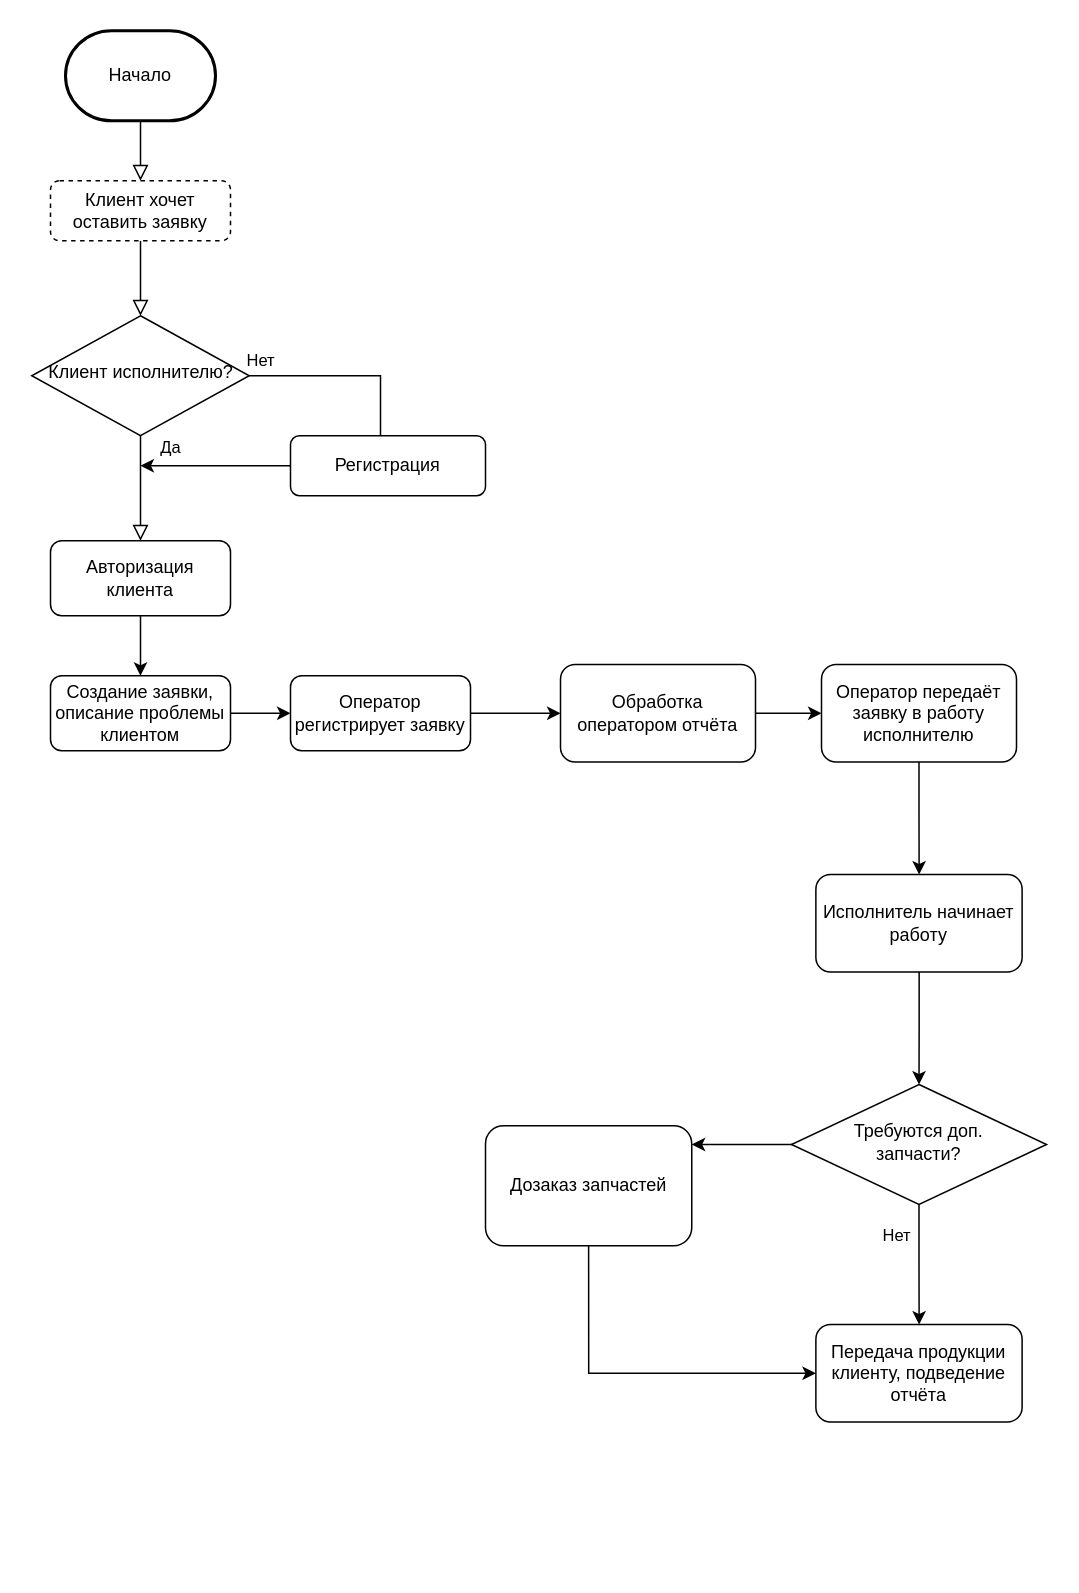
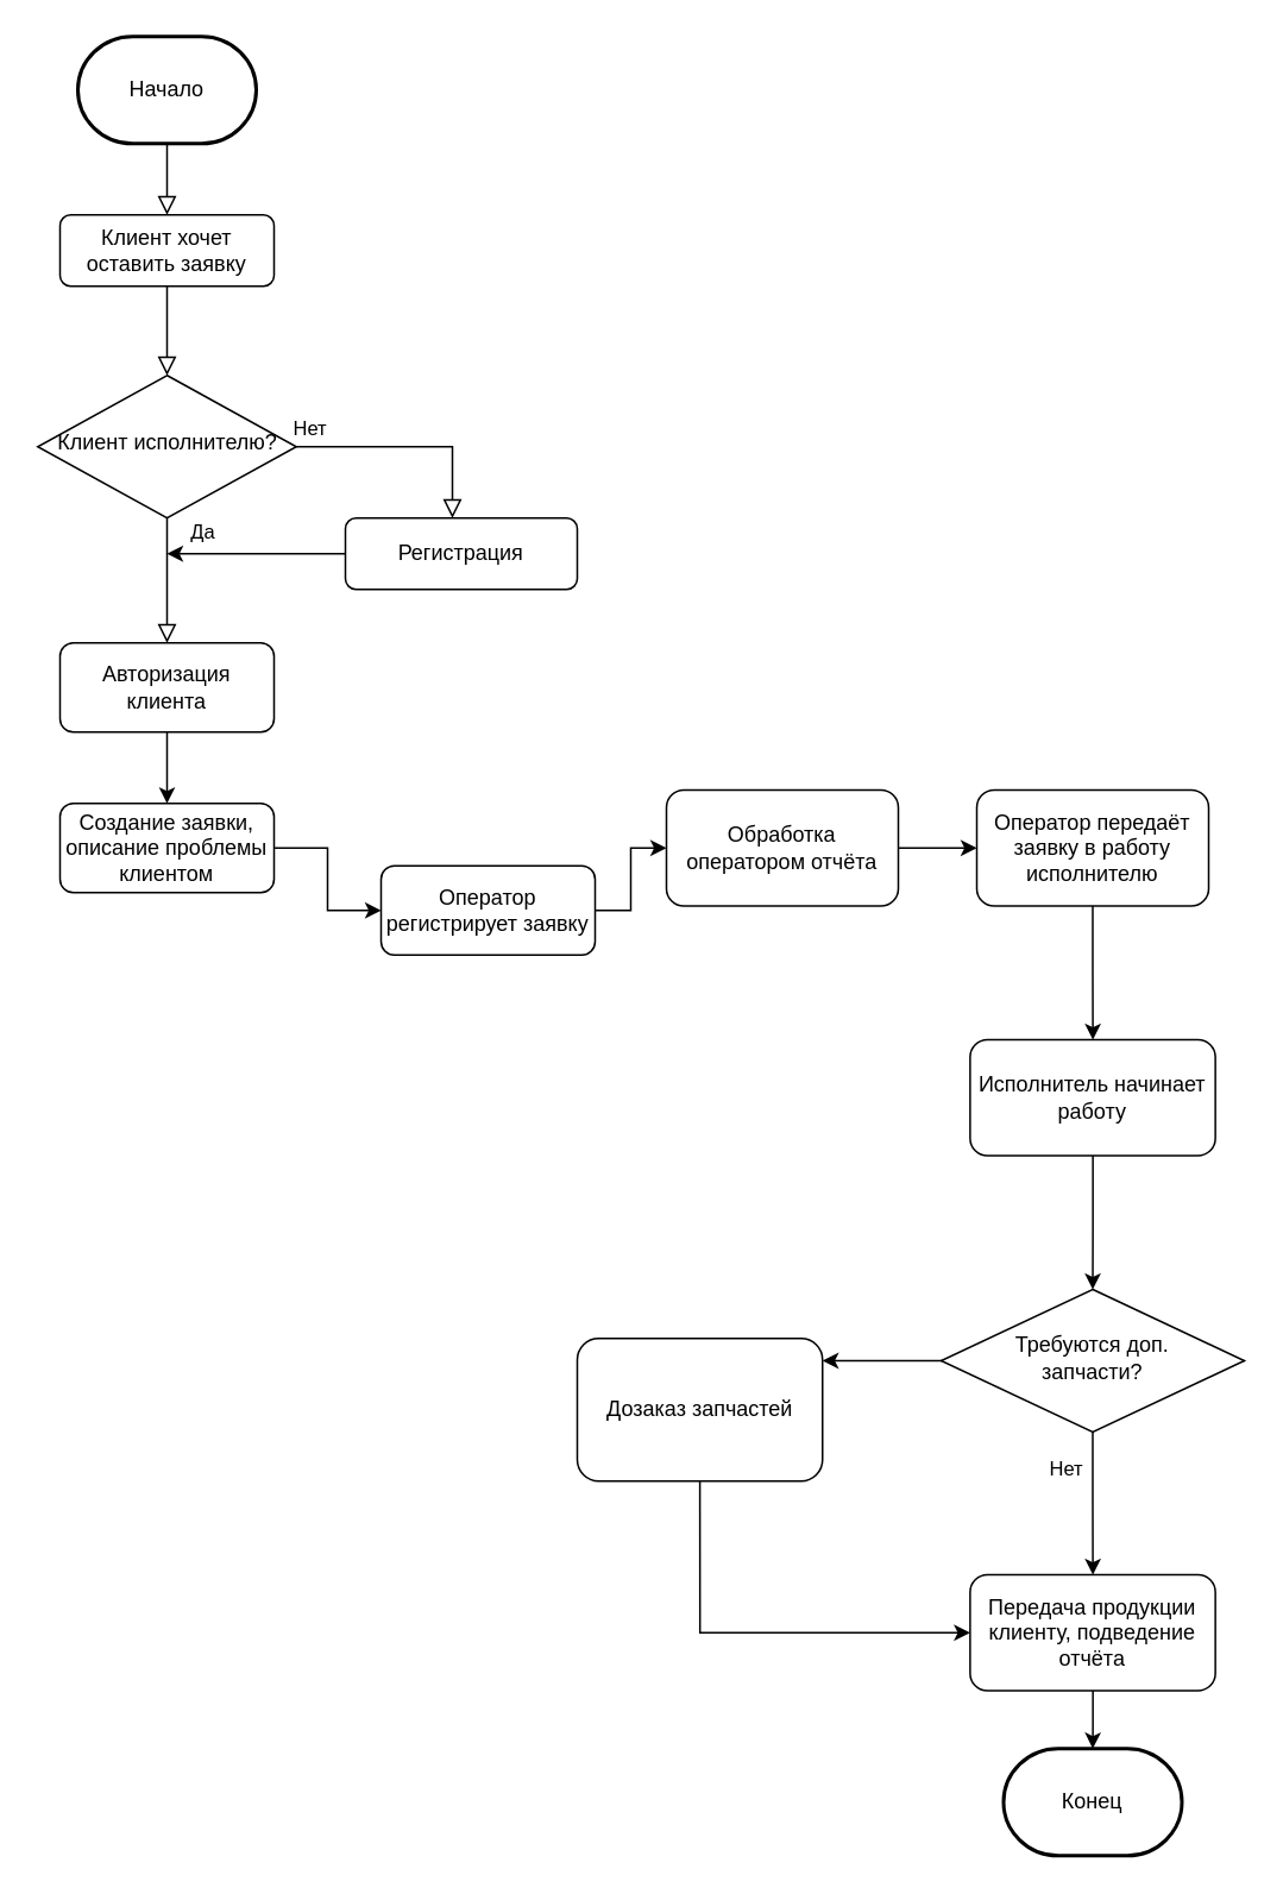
- <mxCell id="3" value="Клиент хочет оставить заявку" style="rounded=1;whiteSpace=wrap;html=1;fontSize=12;glass=0;strokeWidth=1;shadow=0;dashed=1;" parent="1" vertex="1"><mxGeometry x="33" y="120" width="120" height="40" as="geometry" /></mxCell>
+ <mxCell id="3" value="Клиент хочет оставить заявку" style="rounded=1;whiteSpace=wrap;html=1;fontSize=12;glass=0;strokeWidth=1;shadow=0;" parent="1" vertex="1"><mxGeometry x="33" y="120" width="120" height="40" as="geometry" /></mxCell>
- <mxCell id="5" value="Нет" style="edgeStyle=orthogonalEdgeStyle;rounded=0;html=1;jettySize=auto;orthogonalLoop=1;fontSize=11;endArrow=none;endFill=0;endSize=8;strokeWidth=1;shadow=0;labelBackgroundColor=none;" parent="1" source="6" target="8" edge="1"><mxGeometry x="-0.891" y="10" relative="1" as="geometry"><mxPoint as="offset" /><Array as="points"><mxPoint x="253" y="250" /></Array></mxGeometry></mxCell>
+ <mxCell id="5" value="Нет" style="edgeStyle=orthogonalEdgeStyle;rounded=0;html=1;jettySize=auto;orthogonalLoop=1;fontSize=11;endArrow=block;endFill=0;endSize=8;strokeWidth=1;shadow=0;labelBackgroundColor=none;" parent="1" source="6" target="8" edge="1"><mxGeometry x="-0.891" y="10" relative="1" as="geometry"><mxPoint as="offset" /><Array as="points"><mxPoint x="253" y="250" /></Array></mxGeometry></mxCell>
- <mxCell id="17" value="Оператор регистрирует заявку" style="rounded=1;whiteSpace=wrap;html=1;fontSize=12;glass=0;strokeWidth=1;shadow=0;" parent="1" vertex="1"><mxGeometry x="193" y="450" width="120" height="50" as="geometry" /></mxCell>
+ <mxCell id="17" value="Оператор регистрирует заявку" style="rounded=1;whiteSpace=wrap;html=1;fontSize=12;glass=0;strokeWidth=1;shadow=0;" parent="1" vertex="1"><mxGeometry x="213" y="485" width="120" height="50" as="geometry" /></mxCell>
+ <mxCell id="29" style="edgeStyle=orthogonalEdgeStyle;rounded=0;orthogonalLoop=1;jettySize=auto;html=1;" parent="1" source="30" target="10" edge="1"><mxGeometry relative="1" as="geometry" /></mxCell>
+ <mxCell id="10" value="Конец" style="strokeWidth=2;html=1;shape=mxgraph.flowchart.terminator;whiteSpace=wrap;" parent="1" vertex="1"><mxGeometry x="562" y="980" width="100" height="60" as="geometry" /></mxCell>
